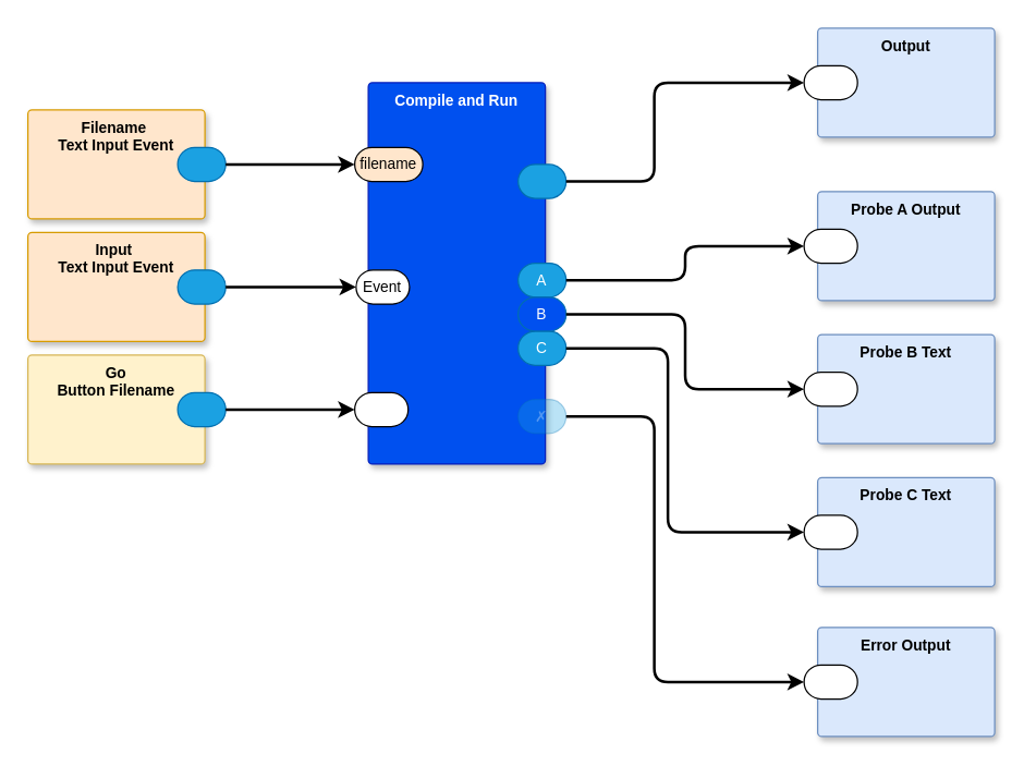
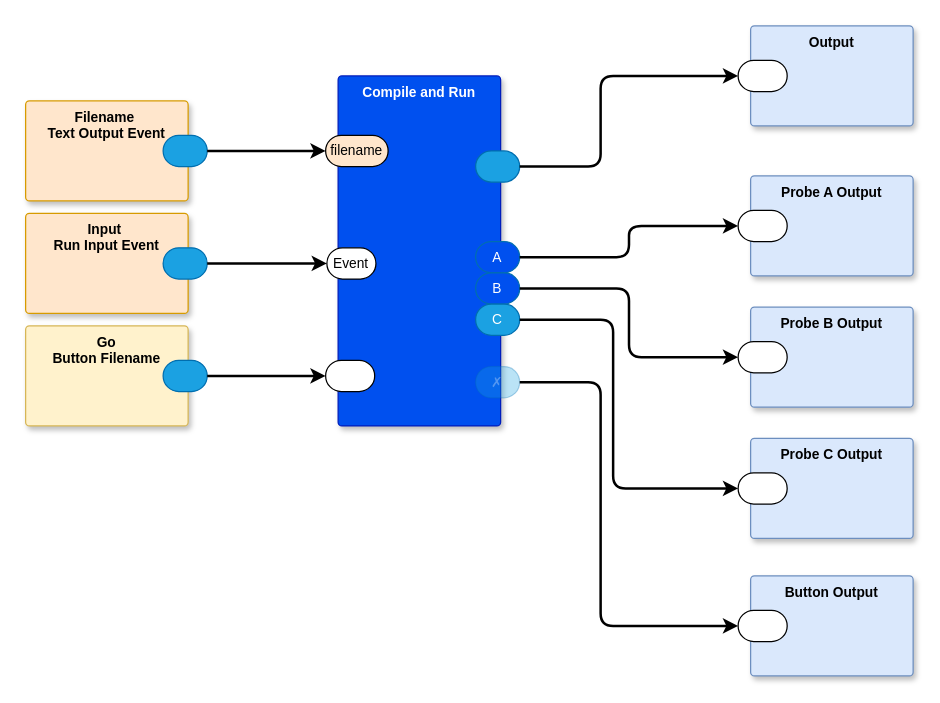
- <mxCell id="2" value="Filename&amp;nbsp;&lt;div&gt;Text Input Event&lt;/div&gt;" style="rounded=1;whiteSpace=wrap;html=1;sketch=0;container=1;recursiveResize=0;verticalAlign=top;arcSize=6;fontStyle=1;autosize=0;points=[];absoluteArcSize=1;shadow=1;strokeColor=#d79b00;fillColor=#ffe6cc;fontFamily=Helvetica;fontSize=11;" vertex="1" parent="1"><mxGeometry x="20" y="80" width="130" height="80" as="geometry"><mxRectangle x="-98" y="-1230" width="99" height="26" as="alternateBounds" /></mxGeometry></mxCell>
+ <mxCell id="2" value="Filename&amp;nbsp;&lt;div&gt;Text Output Event&lt;/div&gt;" style="rounded=1;whiteSpace=wrap;html=1;sketch=0;container=1;recursiveResize=0;verticalAlign=top;arcSize=6;fontStyle=1;autosize=0;points=[];absoluteArcSize=1;shadow=1;strokeColor=#d79b00;fillColor=#ffe6cc;fontFamily=Helvetica;fontSize=11;" vertex="1" parent="1"><mxGeometry x="20" y="80" width="130" height="80" as="geometry"><mxRectangle x="-98" y="-1230" width="99" height="26" as="alternateBounds" /></mxGeometry></mxCell>
- <mxCell id="4" value="Input&amp;nbsp;&lt;div&gt;Text Input Event&lt;/div&gt;" style="rounded=1;whiteSpace=wrap;html=1;sketch=0;container=1;recursiveResize=0;verticalAlign=top;arcSize=6;fontStyle=1;autosize=0;points=[];absoluteArcSize=1;shadow=1;strokeColor=#d79b00;fillColor=#ffe6cc;fontFamily=Helvetica;fontSize=11;" vertex="1" parent="1"><mxGeometry x="20" y="170" width="130" height="80" as="geometry"><mxRectangle x="-98" y="-1230" width="99" height="26" as="alternateBounds" /></mxGeometry></mxCell>
+ <mxCell id="4" value="Input&amp;nbsp;&lt;div&gt;Run Input Event&lt;/div&gt;" style="rounded=1;whiteSpace=wrap;html=1;sketch=0;container=1;recursiveResize=0;verticalAlign=top;arcSize=6;fontStyle=1;autosize=0;points=[];absoluteArcSize=1;shadow=1;strokeColor=#d79b00;fillColor=#ffe6cc;fontFamily=Helvetica;fontSize=11;" vertex="1" parent="1"><mxGeometry x="20" y="170" width="130" height="80" as="geometry"><mxRectangle x="-98" y="-1230" width="99" height="26" as="alternateBounds" /></mxGeometry></mxCell>
- <mxCell id="18" value="A" style="rounded=1;whiteSpace=wrap;html=1;sketch=0;points=[[0,0.5,0,0,0],[1,0.5,0,0,0]];fillColor=#1ba1e2;fontColor=#ffffff;strokeColor=#006EAF;arcSize=50;fontFamily=Helvetica;fontSize=11;" vertex="1" parent="14"><mxGeometry x="110" y="132.5" width="35.25" height="25" as="geometry" /></mxCell>
+ <mxCell id="18" value="A" style="rounded=1;whiteSpace=wrap;html=1;sketch=0;points=[[0,0.5,0,0,0],[1,0.5,0,0,0]];fillColor=#0050ef;fontColor=#ffffff;strokeColor=#006EAF;arcSize=50;fontFamily=Helvetica;fontSize=11;" vertex="1" parent="14"><mxGeometry x="110" y="132.5" width="35.25" height="25" as="geometry" /></mxCell>
- <mxCell id="10" value="Probe B Text" style="rounded=1;whiteSpace=wrap;html=1;sketch=0;container=1;recursiveResize=0;verticalAlign=top;arcSize=6;fontStyle=1;autosize=0;points=[];absoluteArcSize=1;shadow=1;strokeColor=#6c8ebf;fillColor=#dae8fc;fontFamily=Helvetica;fontSize=11;" vertex="1" parent="1"><mxGeometry x="600" y="245" width="130" height="80" as="geometry"><mxRectangle x="-98" y="-1230" width="99" height="26" as="alternateBounds" /></mxGeometry></mxCell>
+ <mxCell id="10" value="Probe B Output" style="rounded=1;whiteSpace=wrap;html=1;sketch=0;container=1;recursiveResize=0;verticalAlign=top;arcSize=6;fontStyle=1;autosize=0;points=[];absoluteArcSize=1;shadow=1;strokeColor=#6c8ebf;fillColor=#dae8fc;fontFamily=Helvetica;fontSize=11;" vertex="1" parent="1"><mxGeometry x="600" y="245" width="130" height="80" as="geometry"><mxRectangle x="-98" y="-1230" width="99" height="26" as="alternateBounds" /></mxGeometry></mxCell>
- <mxCell id="12" value="Probe C Text" style="rounded=1;whiteSpace=wrap;html=1;sketch=0;container=1;recursiveResize=0;verticalAlign=top;arcSize=6;fontStyle=1;autosize=0;points=[];absoluteArcSize=1;shadow=1;strokeColor=#6c8ebf;fillColor=#dae8fc;fontFamily=Helvetica;fontSize=11;" vertex="1" parent="1"><mxGeometry x="600" y="350" width="130" height="80" as="geometry"><mxRectangle x="-98" y="-1230" width="99" height="26" as="alternateBounds" /></mxGeometry></mxCell>
+ <mxCell id="12" value="Probe C Output" style="rounded=1;whiteSpace=wrap;html=1;sketch=0;container=1;recursiveResize=0;verticalAlign=top;arcSize=6;fontStyle=1;autosize=0;points=[];absoluteArcSize=1;shadow=1;strokeColor=#6c8ebf;fillColor=#dae8fc;fontFamily=Helvetica;fontSize=11;" vertex="1" parent="1"><mxGeometry x="600" y="350" width="130" height="80" as="geometry"><mxRectangle x="-98" y="-1230" width="99" height="26" as="alternateBounds" /></mxGeometry></mxCell>
- <mxCell id="27" value="Error Output" style="rounded=1;whiteSpace=wrap;html=1;sketch=0;container=1;recursiveResize=0;verticalAlign=top;arcSize=6;fontStyle=1;autosize=0;points=[];absoluteArcSize=1;shadow=1;strokeColor=#6c8ebf;fillColor=#dae8fc;fontFamily=Helvetica;fontSize=11;" vertex="1" parent="1"><mxGeometry x="600" y="460" width="130" height="80" as="geometry"><mxRectangle x="-98" y="-1230" width="99" height="26" as="alternateBounds" /></mxGeometry></mxCell>
+ <mxCell id="27" value="Button Output" style="rounded=1;whiteSpace=wrap;html=1;sketch=0;container=1;recursiveResize=0;verticalAlign=top;arcSize=6;fontStyle=1;autosize=0;points=[];absoluteArcSize=1;shadow=1;strokeColor=#6c8ebf;fillColor=#dae8fc;fontFamily=Helvetica;fontSize=11;" vertex="1" parent="1"><mxGeometry x="600" y="460" width="130" height="80" as="geometry"><mxRectangle x="-98" y="-1230" width="99" height="26" as="alternateBounds" /></mxGeometry></mxCell>
